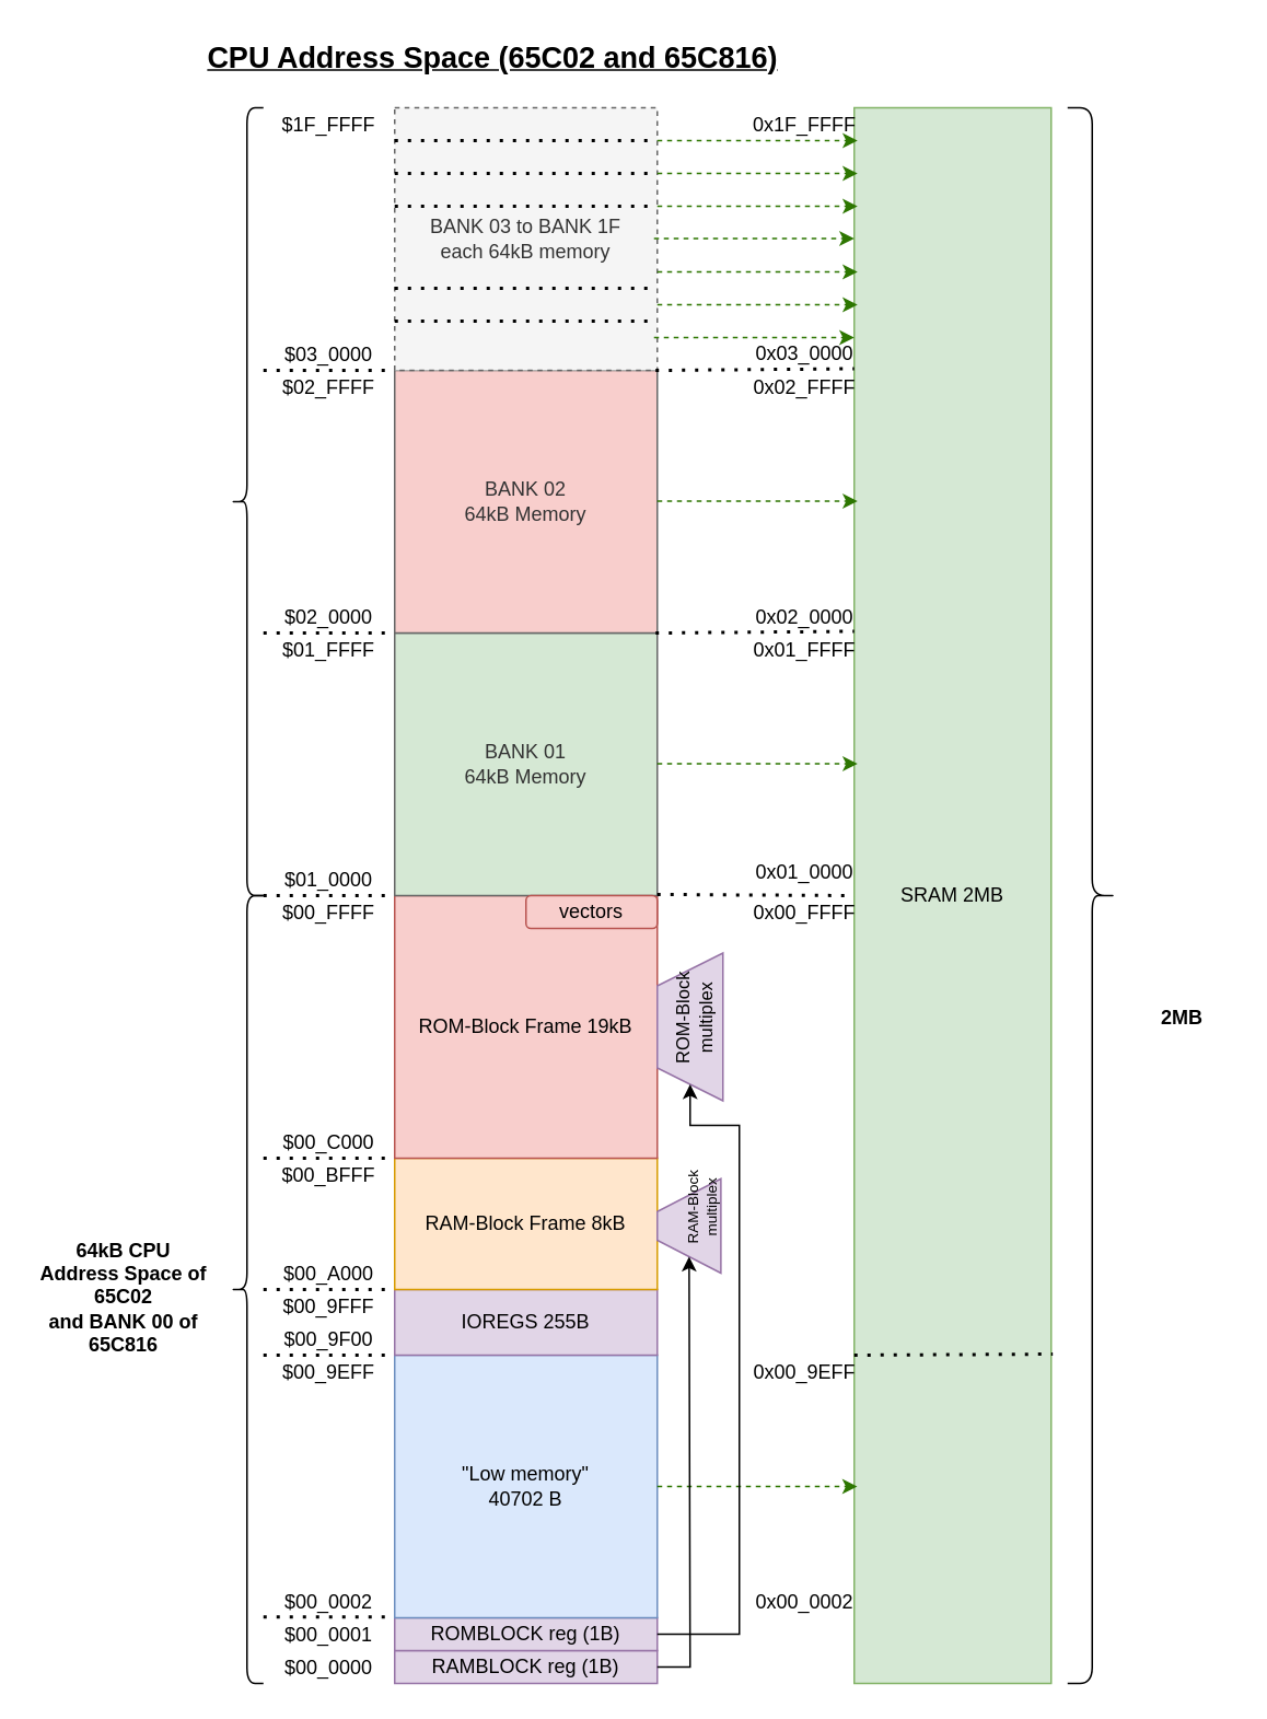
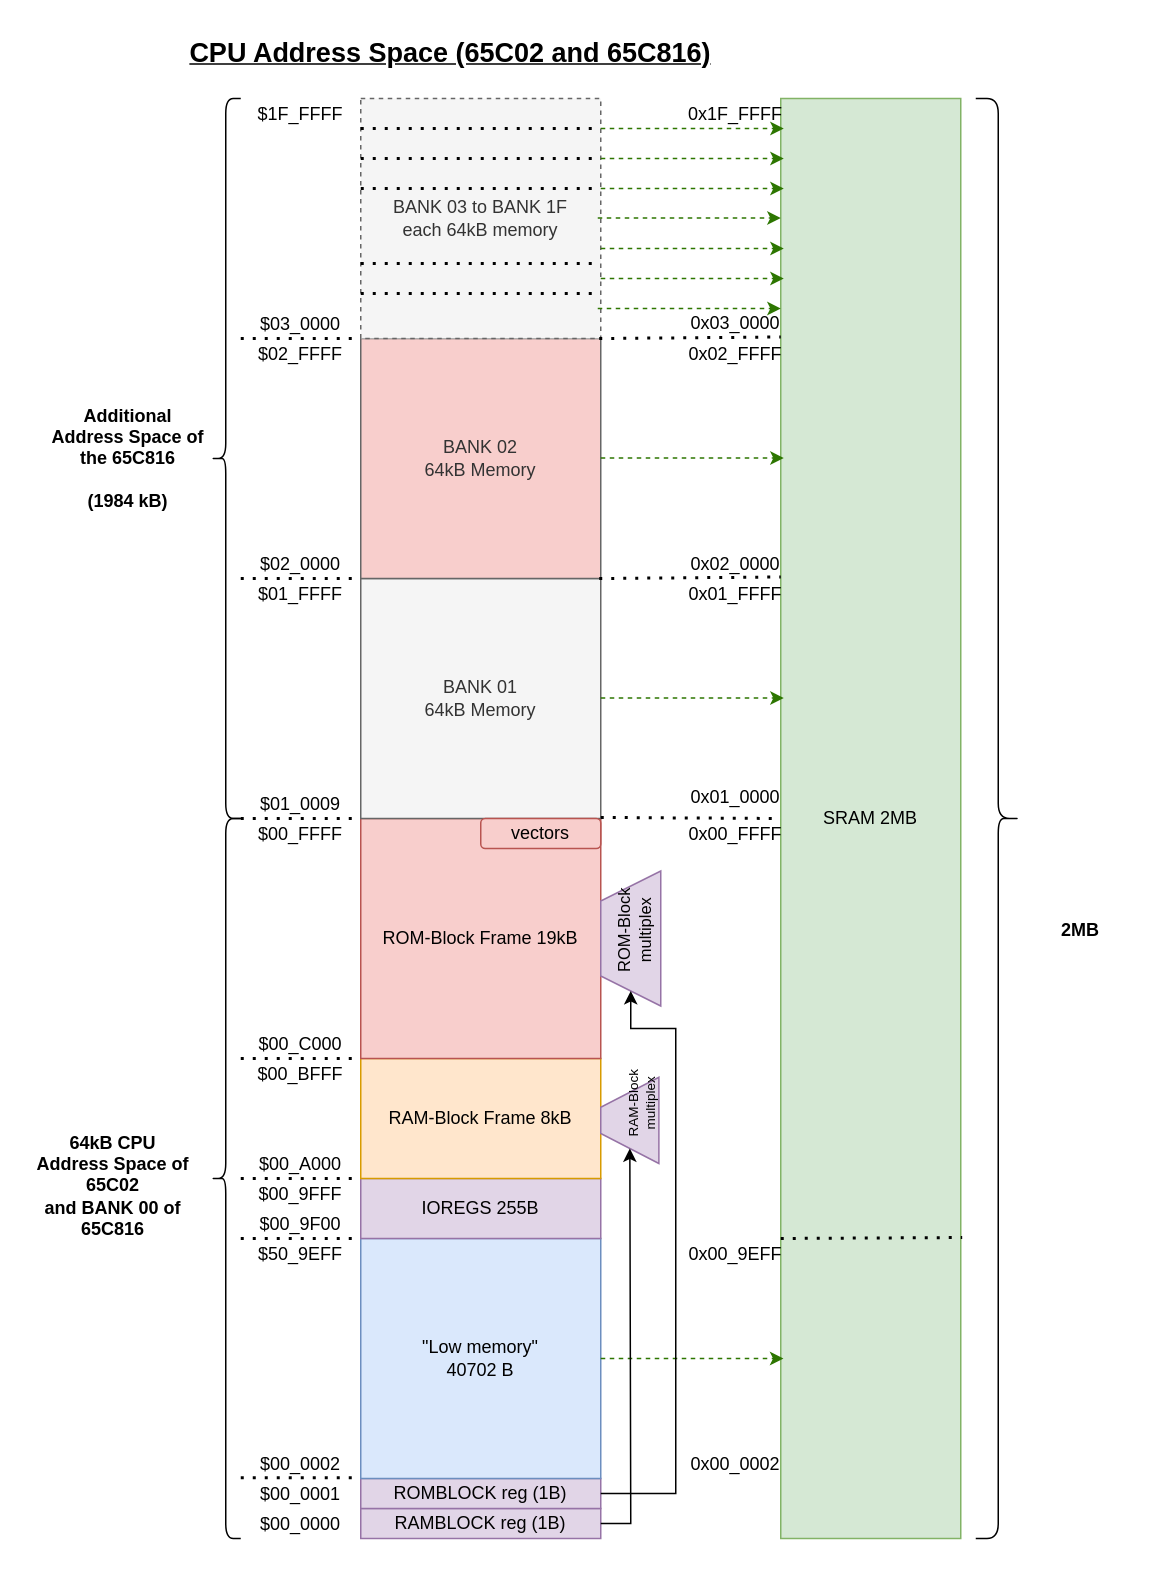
+ <mxCell id="28" value="&lt;div&gt;&lt;span&gt;Additional Address Space of the 65C816&lt;br&gt;&lt;/span&gt;&lt;/div&gt;&lt;br&gt;(1984 kB)" style="text;html=1;strokeColor=none;fillColor=none;align=center;verticalAlign=middle;whiteSpace=wrap;rounded=0;fontStyle=1" vertex="1" parent="1"><mxGeometry x="30" y="260" width="110" height="90" as="geometry" /></mxCell>
- <mxCell id="24" value="BANK 01&lt;br&gt;64kB Memory" style="rounded=0;whiteSpace=wrap;html=1;fillColor=#d5e8d4;strokeColor=#666666;fontColor=#333333;" vertex="1" parent="1"><mxGeometry x="240" y="385" width="160" height="160" as="geometry" /></mxCell>
+ <mxCell id="24" value="BANK 01&lt;br&gt;64kB Memory" style="rounded=0;whiteSpace=wrap;html=1;fillColor=#f5f5f5;strokeColor=#666666;fontColor=#333333;" vertex="1" parent="1"><mxGeometry x="240" y="385" width="160" height="160" as="geometry" /></mxCell>
- <mxCell id="30" value="$01_0000" style="text;html=1;strokeColor=none;fillColor=none;align=center;verticalAlign=middle;whiteSpace=wrap;rounded=0;" vertex="1" parent="1"><mxGeometry x="170" y="535" width="60" as="geometry" /></mxCell>
+ <mxCell id="30" value="$01_0009" style="text;html=1;strokeColor=none;fillColor=none;align=center;verticalAlign=middle;whiteSpace=wrap;rounded=0;" vertex="1" parent="1"><mxGeometry x="170" y="535" width="60" as="geometry" /></mxCell>
- <mxCell id="8" value="$00_9EFF" style="text;html=1;strokeColor=none;fillColor=none;align=center;verticalAlign=middle;whiteSpace=wrap;rounded=0;" vertex="1" parent="1"><mxGeometry x="170" y="835" width="60" as="geometry" /></mxCell>
+ <mxCell id="8" value="$50_9EFF" style="text;html=1;strokeColor=none;fillColor=none;align=center;verticalAlign=middle;whiteSpace=wrap;rounded=0;" vertex="1" parent="1"><mxGeometry x="170" y="835" width="60" as="geometry" /></mxCell>
